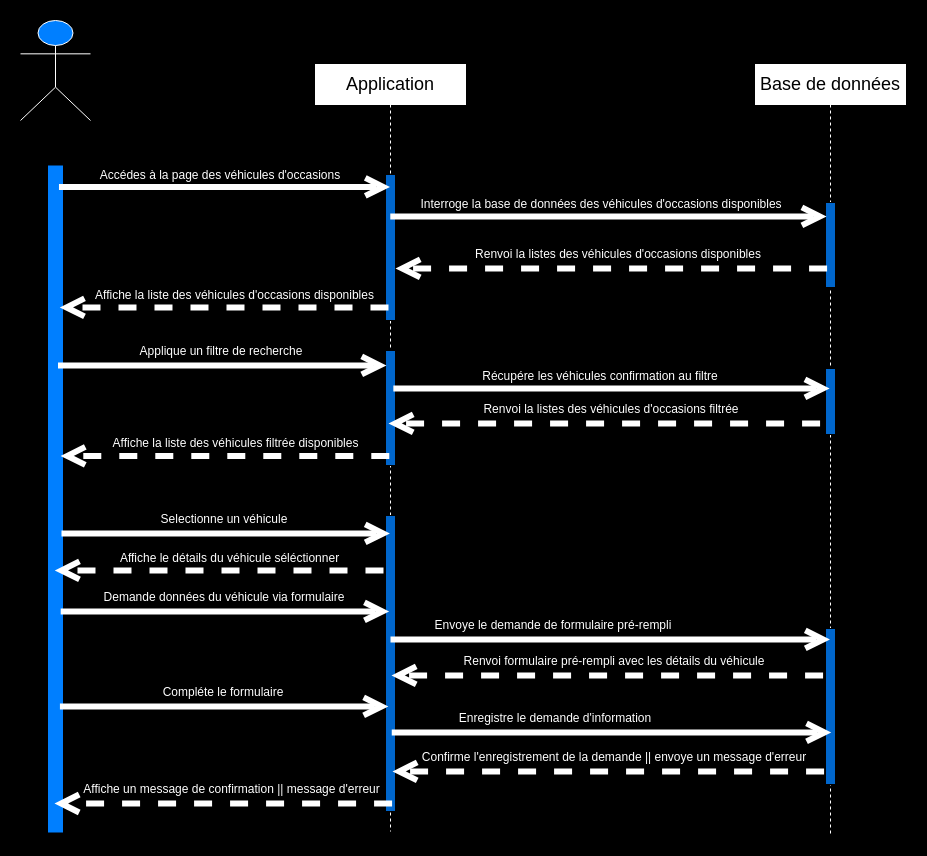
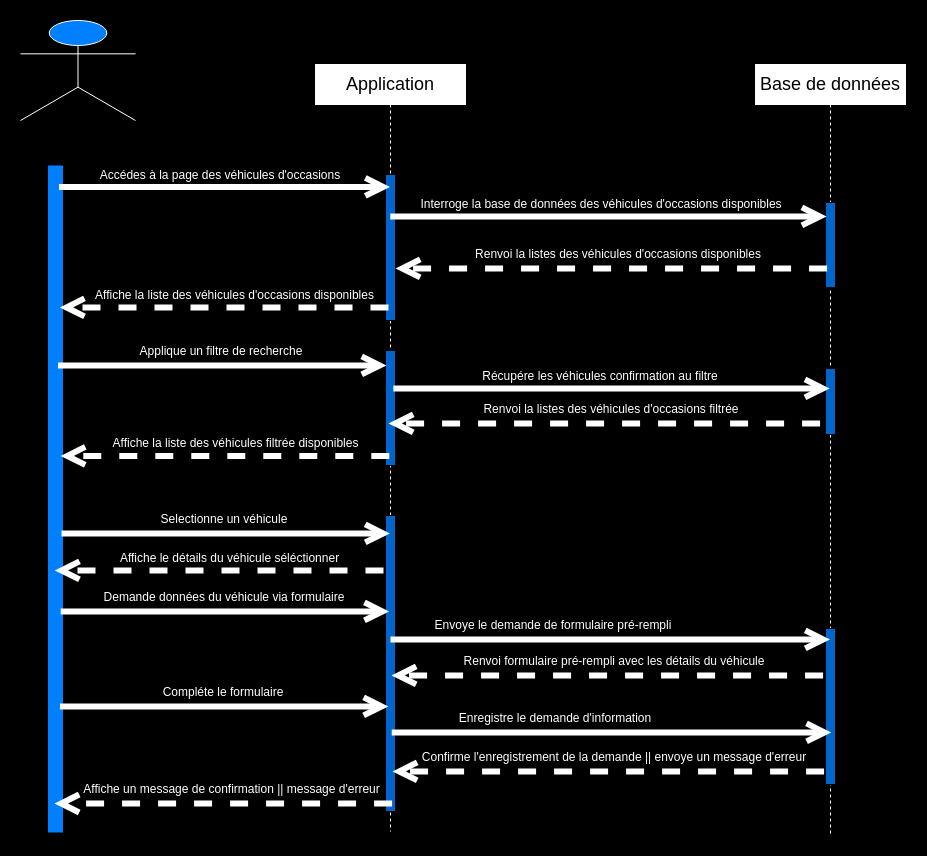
- <mxCell id="2" value="Visiteur" style="shape=umlActor;verticalLabelPosition=bottom;verticalAlign=top;html=1;strokeColor=#FFFFFF;fillColor=#007FFF;fontSize=18;" parent="1" vertex="1"><mxGeometry x="20" y="20" width="70" height="100" as="geometry" /></mxCell>
+ <mxCell id="2" value="Visiteur" style="shape=umlActor;verticalLabelPosition=bottom;verticalAlign=top;html=1;strokeColor=#FFFFFF;fillColor=#007FFF;fontSize=18;" parent="1" vertex="1"><mxGeometry x="20" y="20" width="115" height="100" as="geometry" /></mxCell>
